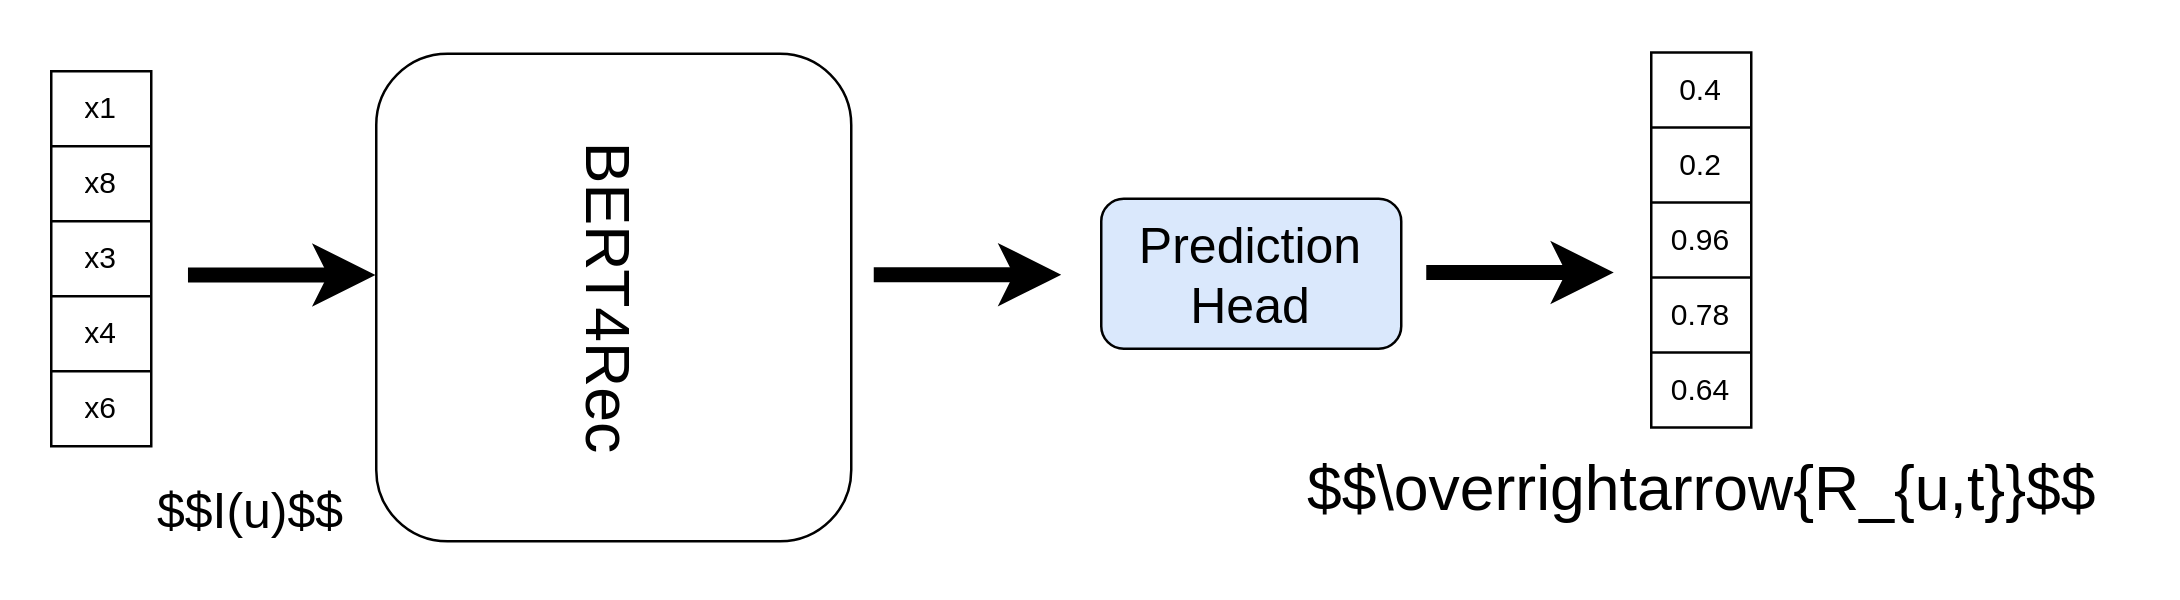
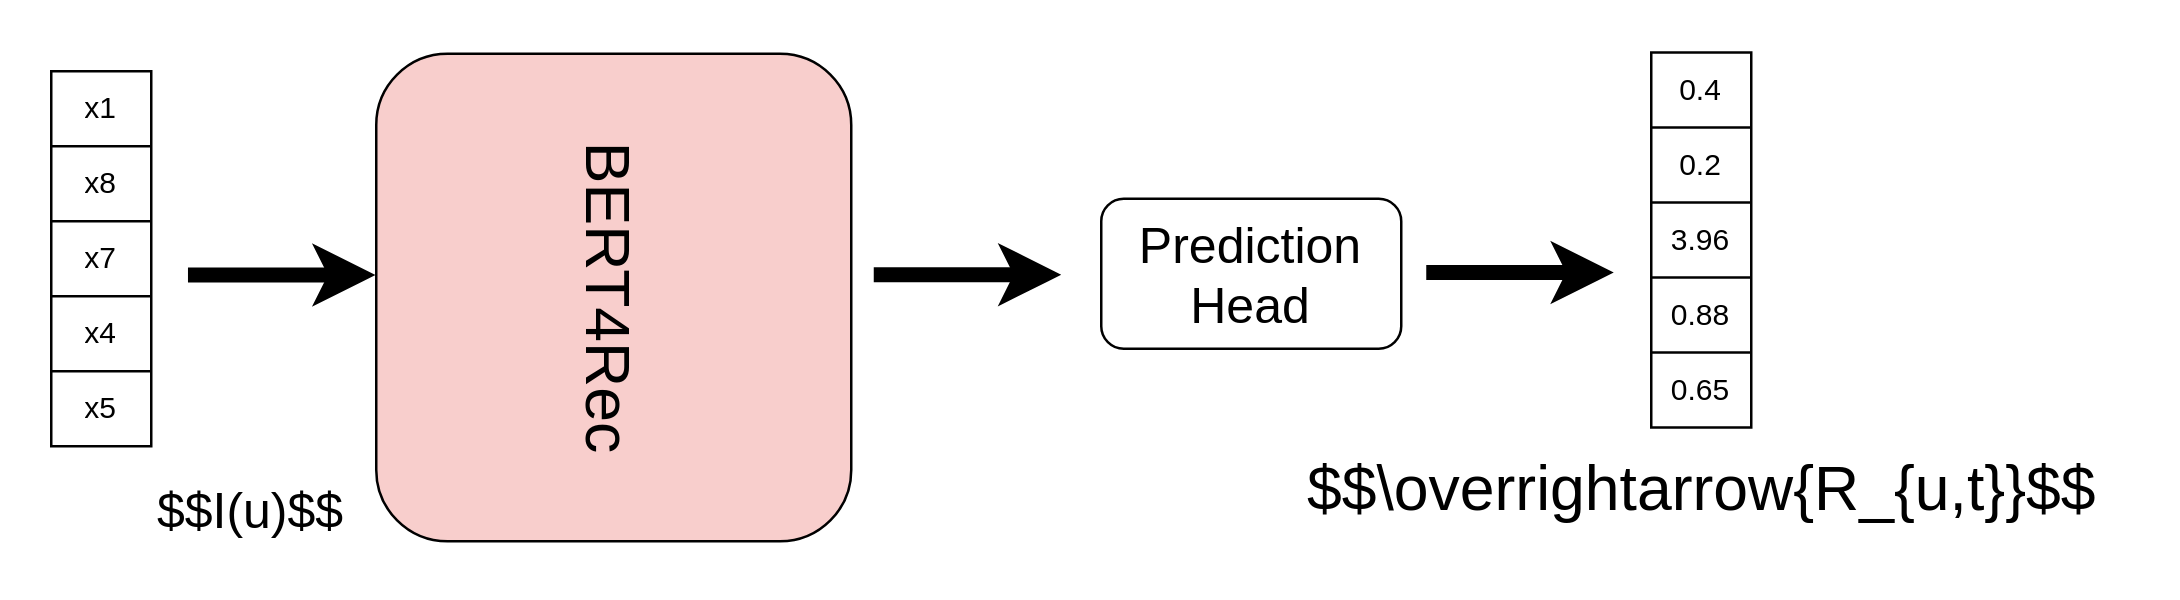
- <mxCell id="10" value="0.96" style="shape=partialRectangle;html=1;whiteSpace=wrap;connectable=0;strokeColor=inherit;overflow=hidden;fillColor=none;top=0;left=0;bottom=0;right=0;pointerEvents=1;" vertex="1" parent="9"><mxGeometry width="40" height="30" as="geometry"><mxRectangle width="40" height="30" as="alternateBounds" /></mxGeometry></mxCell>
+ <mxCell id="10" value="3.96" style="shape=partialRectangle;html=1;whiteSpace=wrap;connectable=0;strokeColor=inherit;overflow=hidden;fillColor=none;top=0;left=0;bottom=0;right=0;pointerEvents=1;" vertex="1" parent="9"><mxGeometry width="40" height="30" as="geometry"><mxRectangle width="40" height="30" as="alternateBounds" /></mxGeometry></mxCell>
- <mxCell id="24" value="x3" style="shape=partialRectangle;html=1;whiteSpace=wrap;connectable=0;strokeColor=inherit;overflow=hidden;fillColor=none;top=0;left=0;bottom=0;right=0;pointerEvents=1;" vertex="1" parent="23"><mxGeometry width="40" height="30" as="geometry"><mxRectangle width="40" height="30" as="alternateBounds" /></mxGeometry></mxCell>
+ <mxCell id="24" value="x7" style="shape=partialRectangle;html=1;whiteSpace=wrap;connectable=0;strokeColor=inherit;overflow=hidden;fillColor=none;top=0;left=0;bottom=0;right=0;pointerEvents=1;" vertex="1" parent="23"><mxGeometry width="40" height="30" as="geometry"><mxRectangle width="40" height="30" as="alternateBounds" /></mxGeometry></mxCell>
- <mxCell id="29" value="Prediction Head" style="rounded=1;whiteSpace=wrap;html=1;fontSize=20;fillColor=#dae8fc;" vertex="1" parent="1"><mxGeometry x="440" y="79" width="120" height="60" as="geometry" /></mxCell>
+ <mxCell id="29" value="Prediction Head" style="rounded=1;whiteSpace=wrap;html=1;fontSize=20;" vertex="1" parent="1"><mxGeometry x="440" y="79" width="120" height="60" as="geometry" /></mxCell>
- <mxCell id="2" value="&lt;font style=&quot;font-size: 25px;&quot;&gt;BERT4Rec&lt;/font&gt;" style="rounded=1;whiteSpace=wrap;html=1;rotation=90;" vertex="1" parent="1"><mxGeometry x="147.5" y="23.5" width="195" height="190" as="geometry" /></mxCell>
+ <mxCell id="2" value="&lt;font style=&quot;font-size: 25px;&quot;&gt;BERT4Rec&lt;/font&gt;" style="rounded=1;whiteSpace=wrap;html=1;rotation=90;fillColor=#f8cecc;" vertex="1" parent="1"><mxGeometry x="147.5" y="23.5" width="195" height="190" as="geometry" /></mxCell>
- <mxCell id="12" value="0.78" style="shape=partialRectangle;html=1;whiteSpace=wrap;connectable=0;strokeColor=inherit;overflow=hidden;fillColor=none;top=0;left=0;bottom=0;right=0;pointerEvents=1;" vertex="1" parent="11"><mxGeometry width="40" height="30" as="geometry"><mxRectangle width="40" height="30" as="alternateBounds" /></mxGeometry></mxCell>
+ <mxCell id="12" value="0.88" style="shape=partialRectangle;html=1;whiteSpace=wrap;connectable=0;strokeColor=inherit;overflow=hidden;fillColor=none;top=0;left=0;bottom=0;right=0;pointerEvents=1;" vertex="1" parent="11"><mxGeometry width="40" height="30" as="geometry"><mxRectangle width="40" height="30" as="alternateBounds" /></mxGeometry></mxCell>
- <mxCell id="14" value="0.64" style="shape=partialRectangle;html=1;whiteSpace=wrap;connectable=0;strokeColor=inherit;overflow=hidden;fillColor=none;top=0;left=0;bottom=0;right=0;pointerEvents=1;" vertex="1" parent="13"><mxGeometry width="40" height="30" as="geometry"><mxRectangle width="40" height="30" as="alternateBounds" /></mxGeometry></mxCell>
+ <mxCell id="14" value="0.65" style="shape=partialRectangle;html=1;whiteSpace=wrap;connectable=0;strokeColor=inherit;overflow=hidden;fillColor=none;top=0;left=0;bottom=0;right=0;pointerEvents=1;" vertex="1" parent="13"><mxGeometry width="40" height="30" as="geometry"><mxRectangle width="40" height="30" as="alternateBounds" /></mxGeometry></mxCell>
- <mxCell id="28" value="x6" style="shape=partialRectangle;html=1;whiteSpace=wrap;connectable=0;strokeColor=inherit;overflow=hidden;fillColor=none;top=0;left=0;bottom=0;right=0;pointerEvents=1;" vertex="1" parent="27"><mxGeometry width="40" height="30" as="geometry"><mxRectangle width="40" height="30" as="alternateBounds" /></mxGeometry></mxCell>
+ <mxCell id="28" value="x5" style="shape=partialRectangle;html=1;whiteSpace=wrap;connectable=0;strokeColor=inherit;overflow=hidden;fillColor=none;top=0;left=0;bottom=0;right=0;pointerEvents=1;" vertex="1" parent="27"><mxGeometry width="40" height="30" as="geometry"><mxRectangle width="40" height="30" as="alternateBounds" /></mxGeometry></mxCell>
